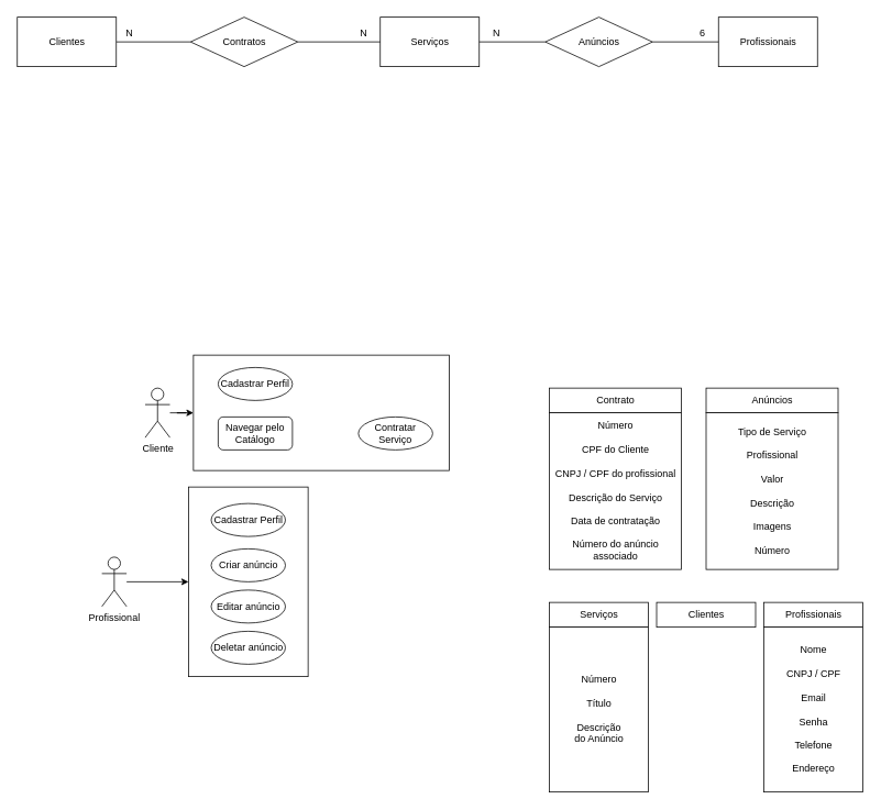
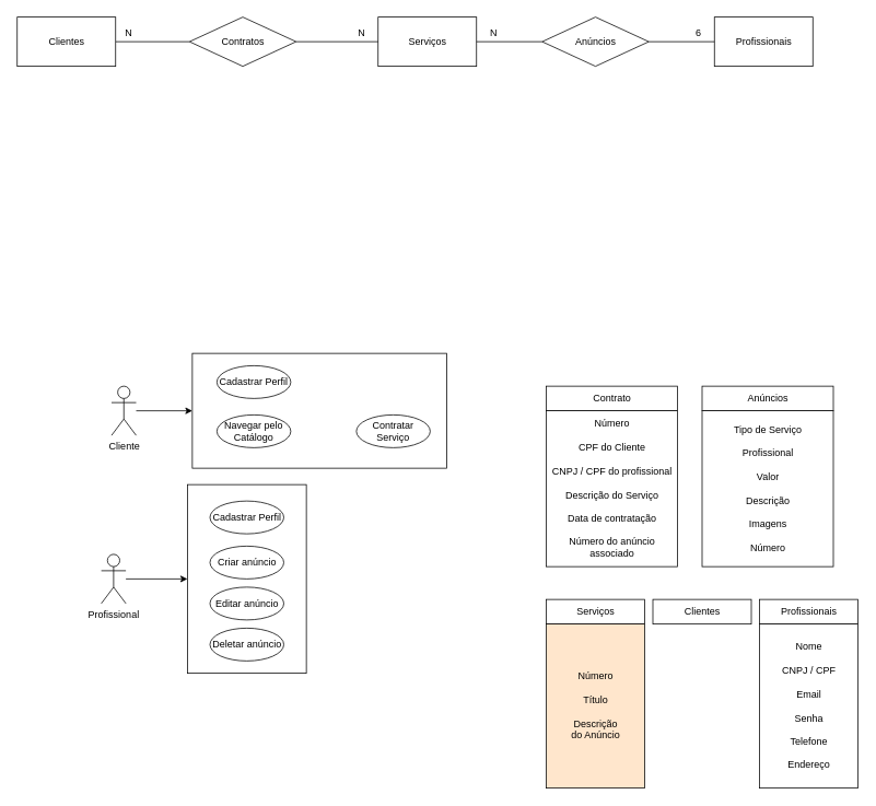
- <mxCell id="30" value="Cliente" style="shape=umlActor;verticalLabelPosition=bottom;verticalAlign=top;html=1;outlineConnect=0;" parent="1" vertex="1"><mxGeometry x="175.5" y="470" width="30" height="60" as="geometry" /></mxCell>
+ <mxCell id="30" value="Cliente" style="shape=umlActor;verticalLabelPosition=bottom;verticalAlign=top;html=1;outlineConnect=0;" parent="1" vertex="1"><mxGeometry x="135.5" y="470" width="30" height="60" as="geometry" /></mxCell>
- <mxCell id="33" value="Navegar pelo Catálogo" style="whiteSpace=wrap;html=1;rounded=1;" parent="1" vertex="1"><mxGeometry x="264" y="505" width="90" height="40" as="geometry" /></mxCell>
+ <mxCell id="33" value="Navegar pelo Catálogo" style="ellipse;whiteSpace=wrap;html=1;" parent="1" vertex="1"><mxGeometry x="264" y="505" width="90" height="40" as="geometry" /></mxCell>
- <mxCell id="21" value="Número&lt;br&gt;&lt;br&gt;Título&lt;br&gt;&lt;br&gt;Descrição &lt;br&gt;do Anúncio" style="rounded=0;whiteSpace=wrap;html=1;" parent="1" vertex="1"><mxGeometry x="665.5" y="760" width="120" height="200" as="geometry" /></mxCell>
+ <mxCell id="21" value="Número&lt;br&gt;&lt;br&gt;Título&lt;br&gt;&lt;br&gt;Descrição &lt;br&gt;do Anúncio" style="rounded=0;whiteSpace=wrap;html=1;fillColor=#ffe6cc;" parent="1" vertex="1"><mxGeometry x="665.5" y="760" width="120" height="200" as="geometry" /></mxCell>
